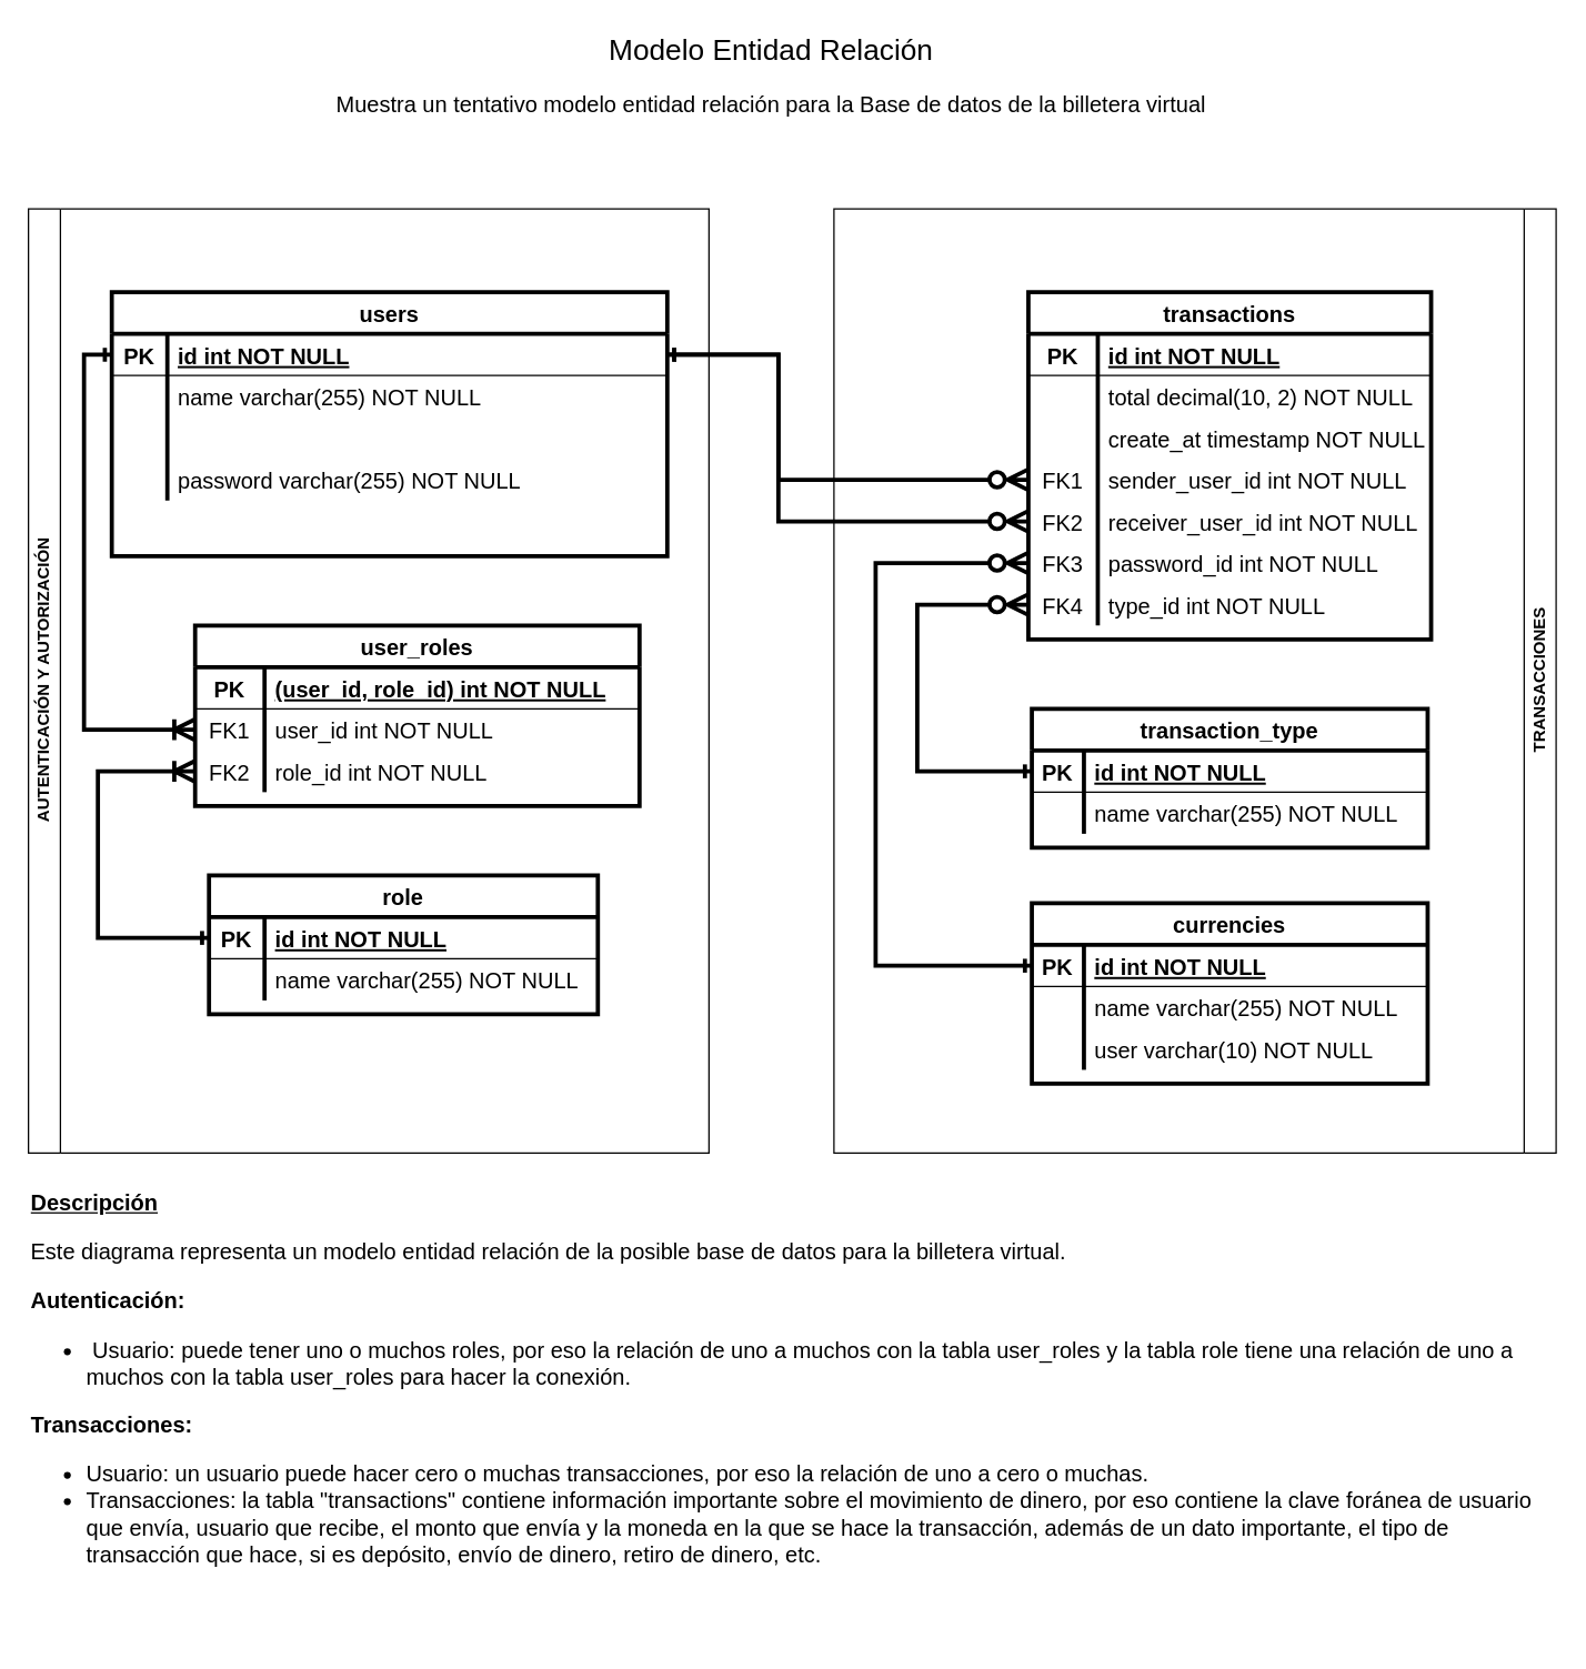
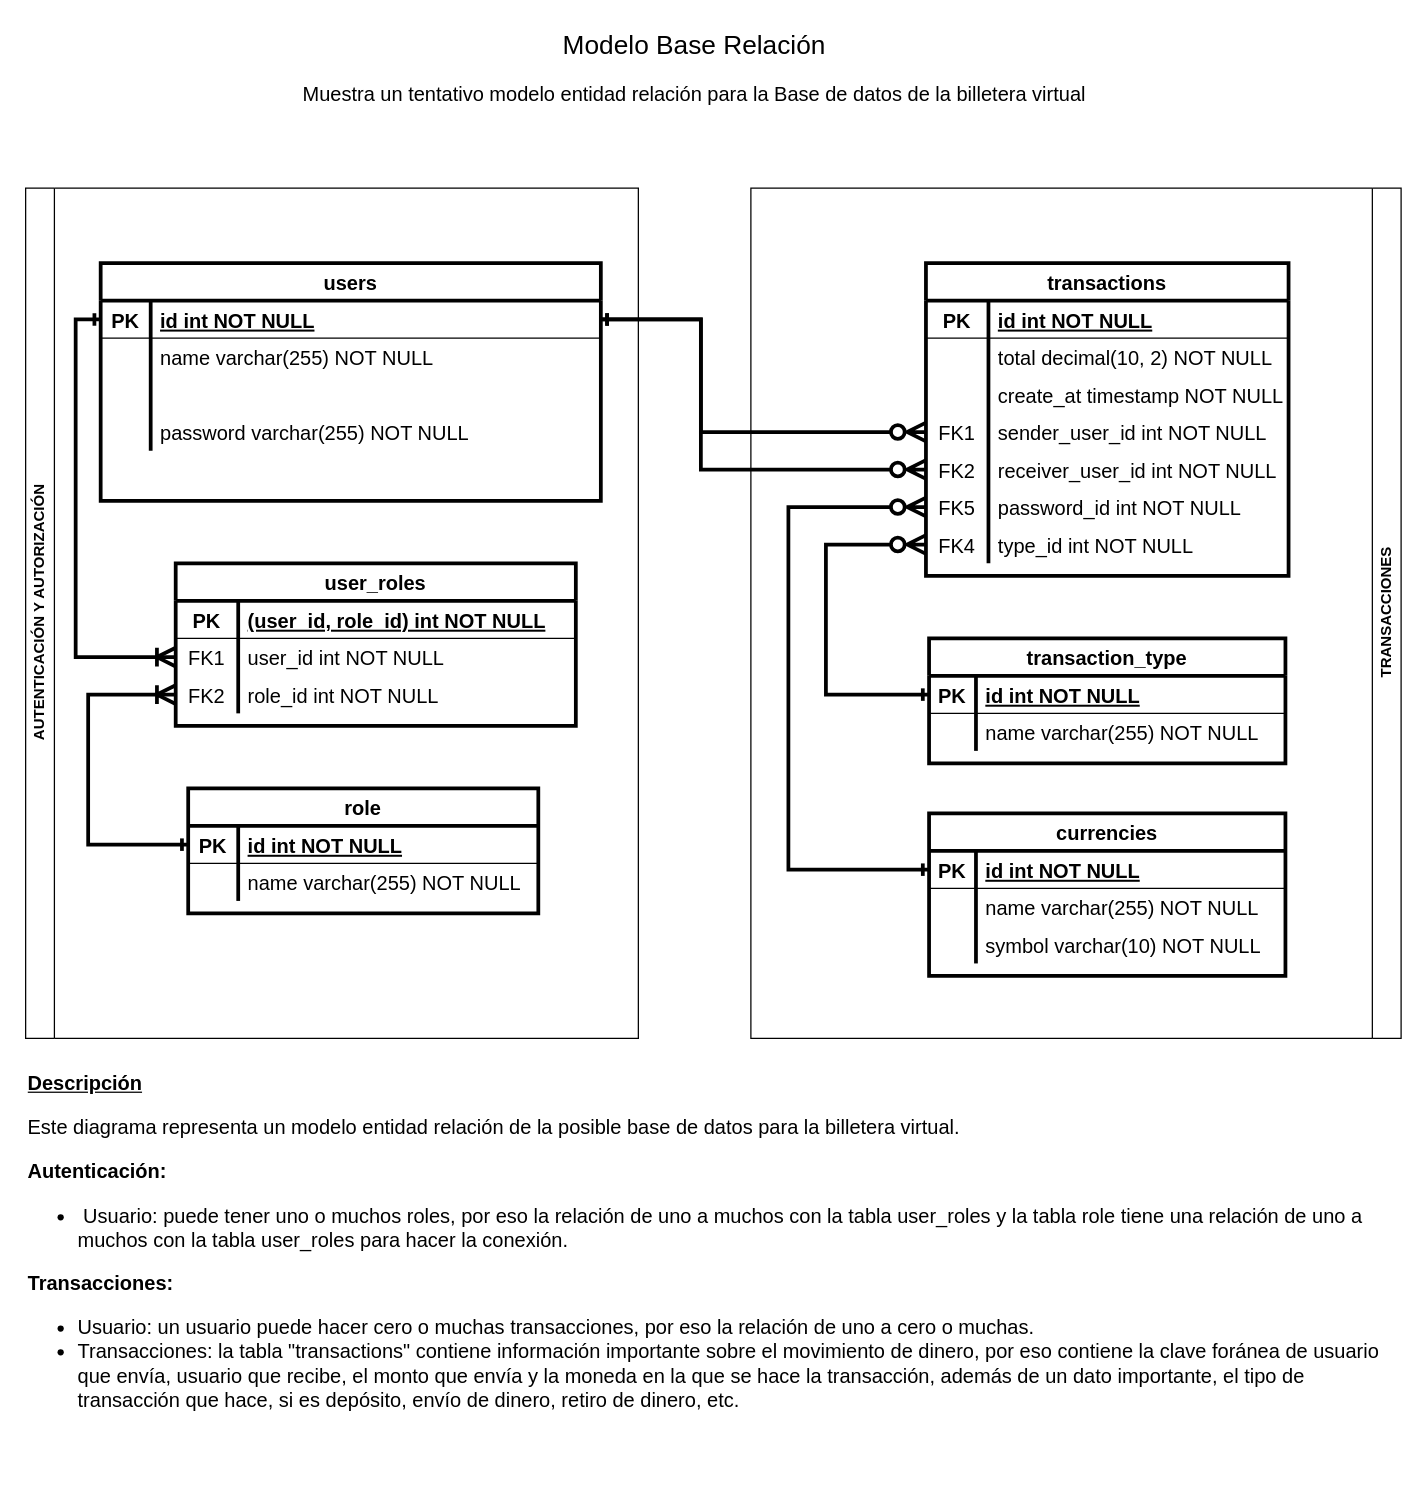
- <mxCell id="81" value="Modelo Entidad Relación" style="text;html=1;align=center;verticalAlign=middle;whiteSpace=wrap;rounded=0;fontSize=21;" parent="1" vertex="1"><mxGeometry x="230" y="20" width="650" height="30" as="geometry" /></mxCell>
+ <mxCell id="81" value="Modelo Base Relación" style="text;html=1;align=center;verticalAlign=middle;whiteSpace=wrap;rounded=0;fontSize=21;" parent="1" vertex="1"><mxGeometry x="230" y="20" width="650" height="30" as="geometry" /></mxCell>
- <mxCell id="56" value="FK3" style="shape=partialRectangle;overflow=hidden;connectable=0;fillColor=none;top=0;left=0;bottom=0;right=0;fontSize=16;" parent="55" vertex="1"><mxGeometry width="50" height="30" as="geometry"><mxRectangle width="50" height="30" as="alternateBounds" /></mxGeometry></mxCell>
+ <mxCell id="56" value="FK5" style="shape=partialRectangle;overflow=hidden;connectable=0;fillColor=none;top=0;left=0;bottom=0;right=0;fontSize=16;" parent="55" vertex="1"><mxGeometry width="50" height="30" as="geometry"><mxRectangle width="50" height="30" as="alternateBounds" /></mxGeometry></mxCell>
- <mxCell id="70" value="user varchar(10) NOT NULL" style="shape=partialRectangle;overflow=hidden;connectable=0;fillColor=none;top=0;left=0;bottom=0;right=0;align=left;spacingLeft=6;fontSize=16;" parent="68" vertex="1"><mxGeometry x="37.5" width="247.5" height="30" as="geometry"><mxRectangle width="247.5" height="30" as="alternateBounds" /></mxGeometry></mxCell>
+ <mxCell id="70" value="symbol varchar(10) NOT NULL" style="shape=partialRectangle;overflow=hidden;connectable=0;fillColor=none;top=0;left=0;bottom=0;right=0;align=left;spacingLeft=6;fontSize=16;" parent="68" vertex="1"><mxGeometry x="37.5" width="247.5" height="30" as="geometry"><mxRectangle width="247.5" height="30" as="alternateBounds" /></mxGeometry></mxCell>
